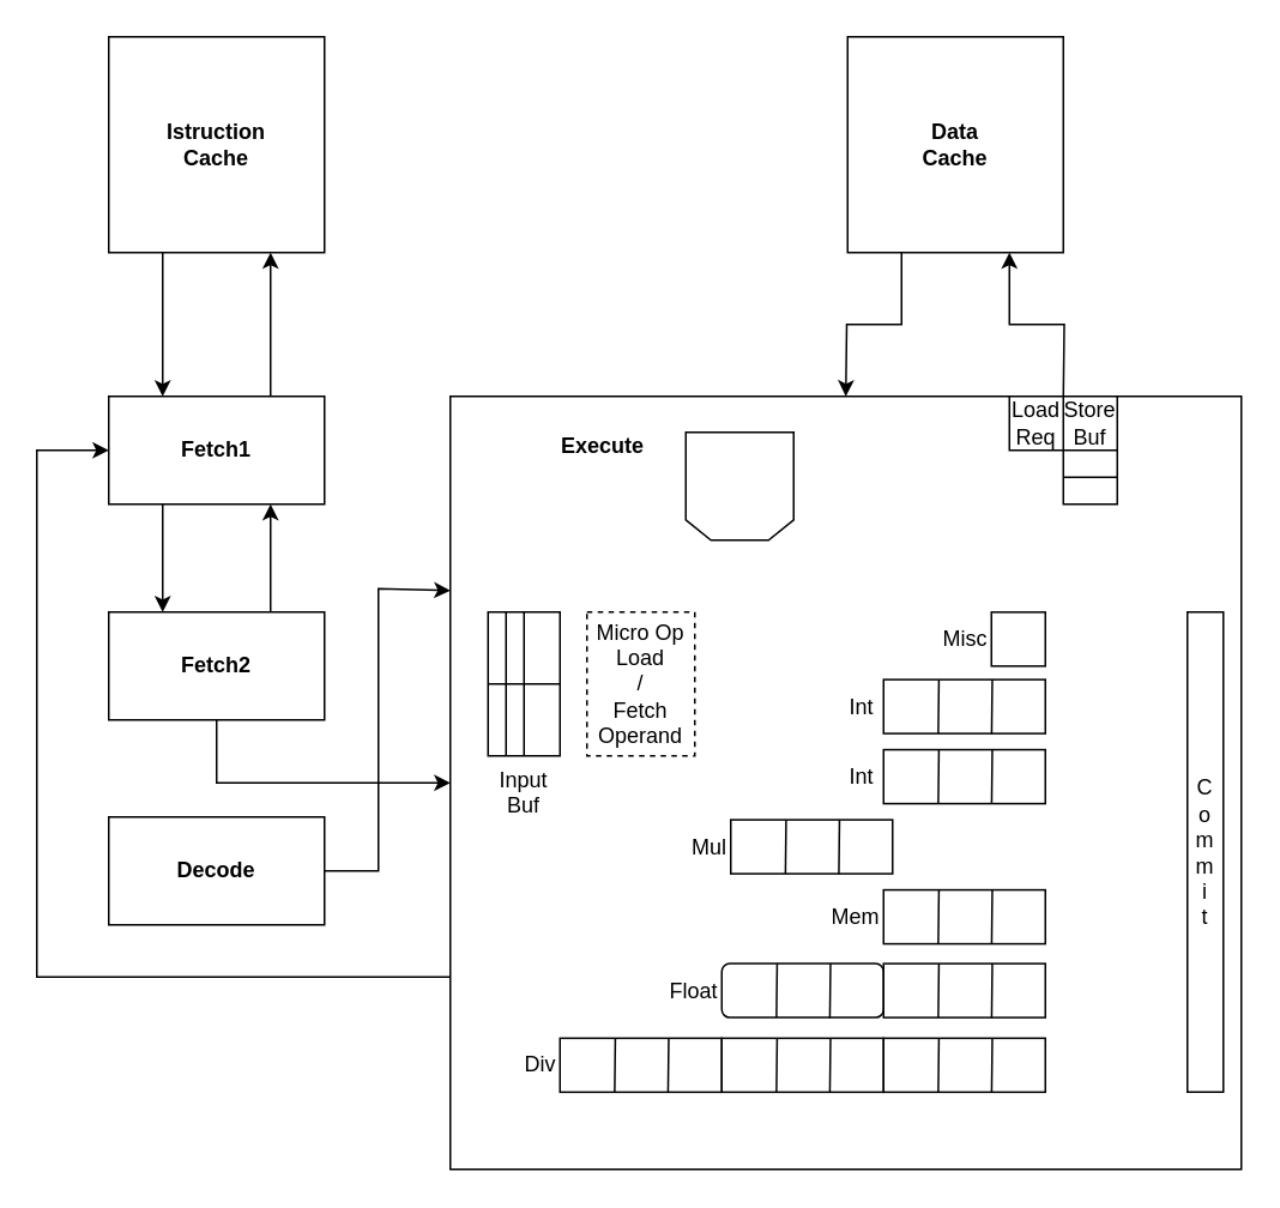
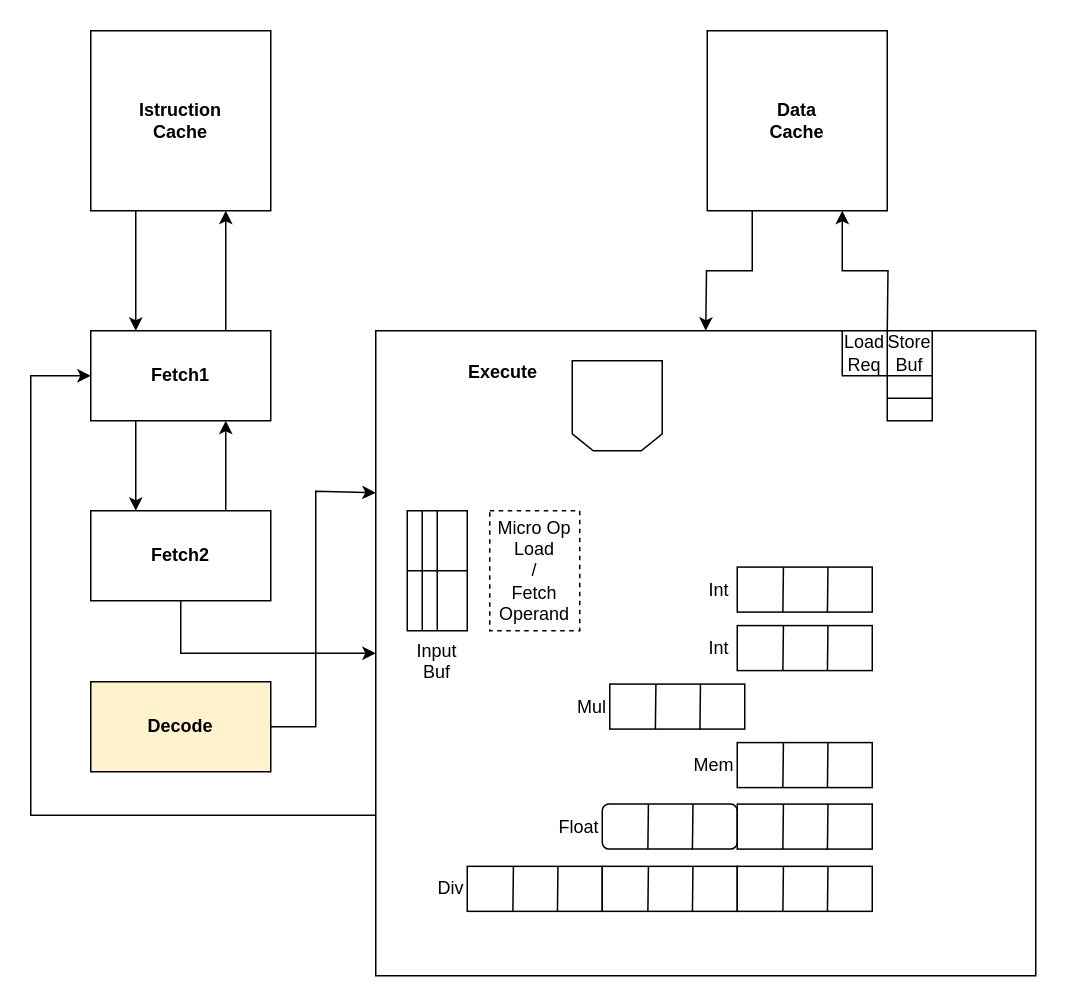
- <mxCell id="41" value="Misc" style="rounded=0;whiteSpace=wrap;html=1;align=right;labelPosition=left;verticalLabelPosition=middle;verticalAlign=middle;" vertex="1" parent="1"><mxGeometry x="551" y="340.059" width="30" height="30" as="geometry" /></mxCell>
- <mxCell id="51" value="C&lt;br&gt;o&lt;br&gt;m&lt;br&gt;m&lt;br&gt;i&lt;br&gt;t" style="rounded=0;whiteSpace=wrap;html=1;align=center;" vertex="1" parent="1"><mxGeometry x="660" y="340" width="20" height="267" as="geometry" /></mxCell>
- <mxCell id="11" value="&lt;span&gt;Decode&lt;/span&gt;" style="rounded=0;whiteSpace=wrap;html=1;fontStyle=1" parent="1" vertex="1"><mxGeometry x="60" y="454" width="120" height="60" as="geometry" /></mxCell>
+ <mxCell id="11" value="&lt;span&gt;Decode&lt;/span&gt;" style="rounded=0;whiteSpace=wrap;html=1;fontStyle=1;fillColor=#fff2cc;" parent="1" vertex="1"><mxGeometry x="60" y="454" width="120" height="60" as="geometry" /></mxCell>
